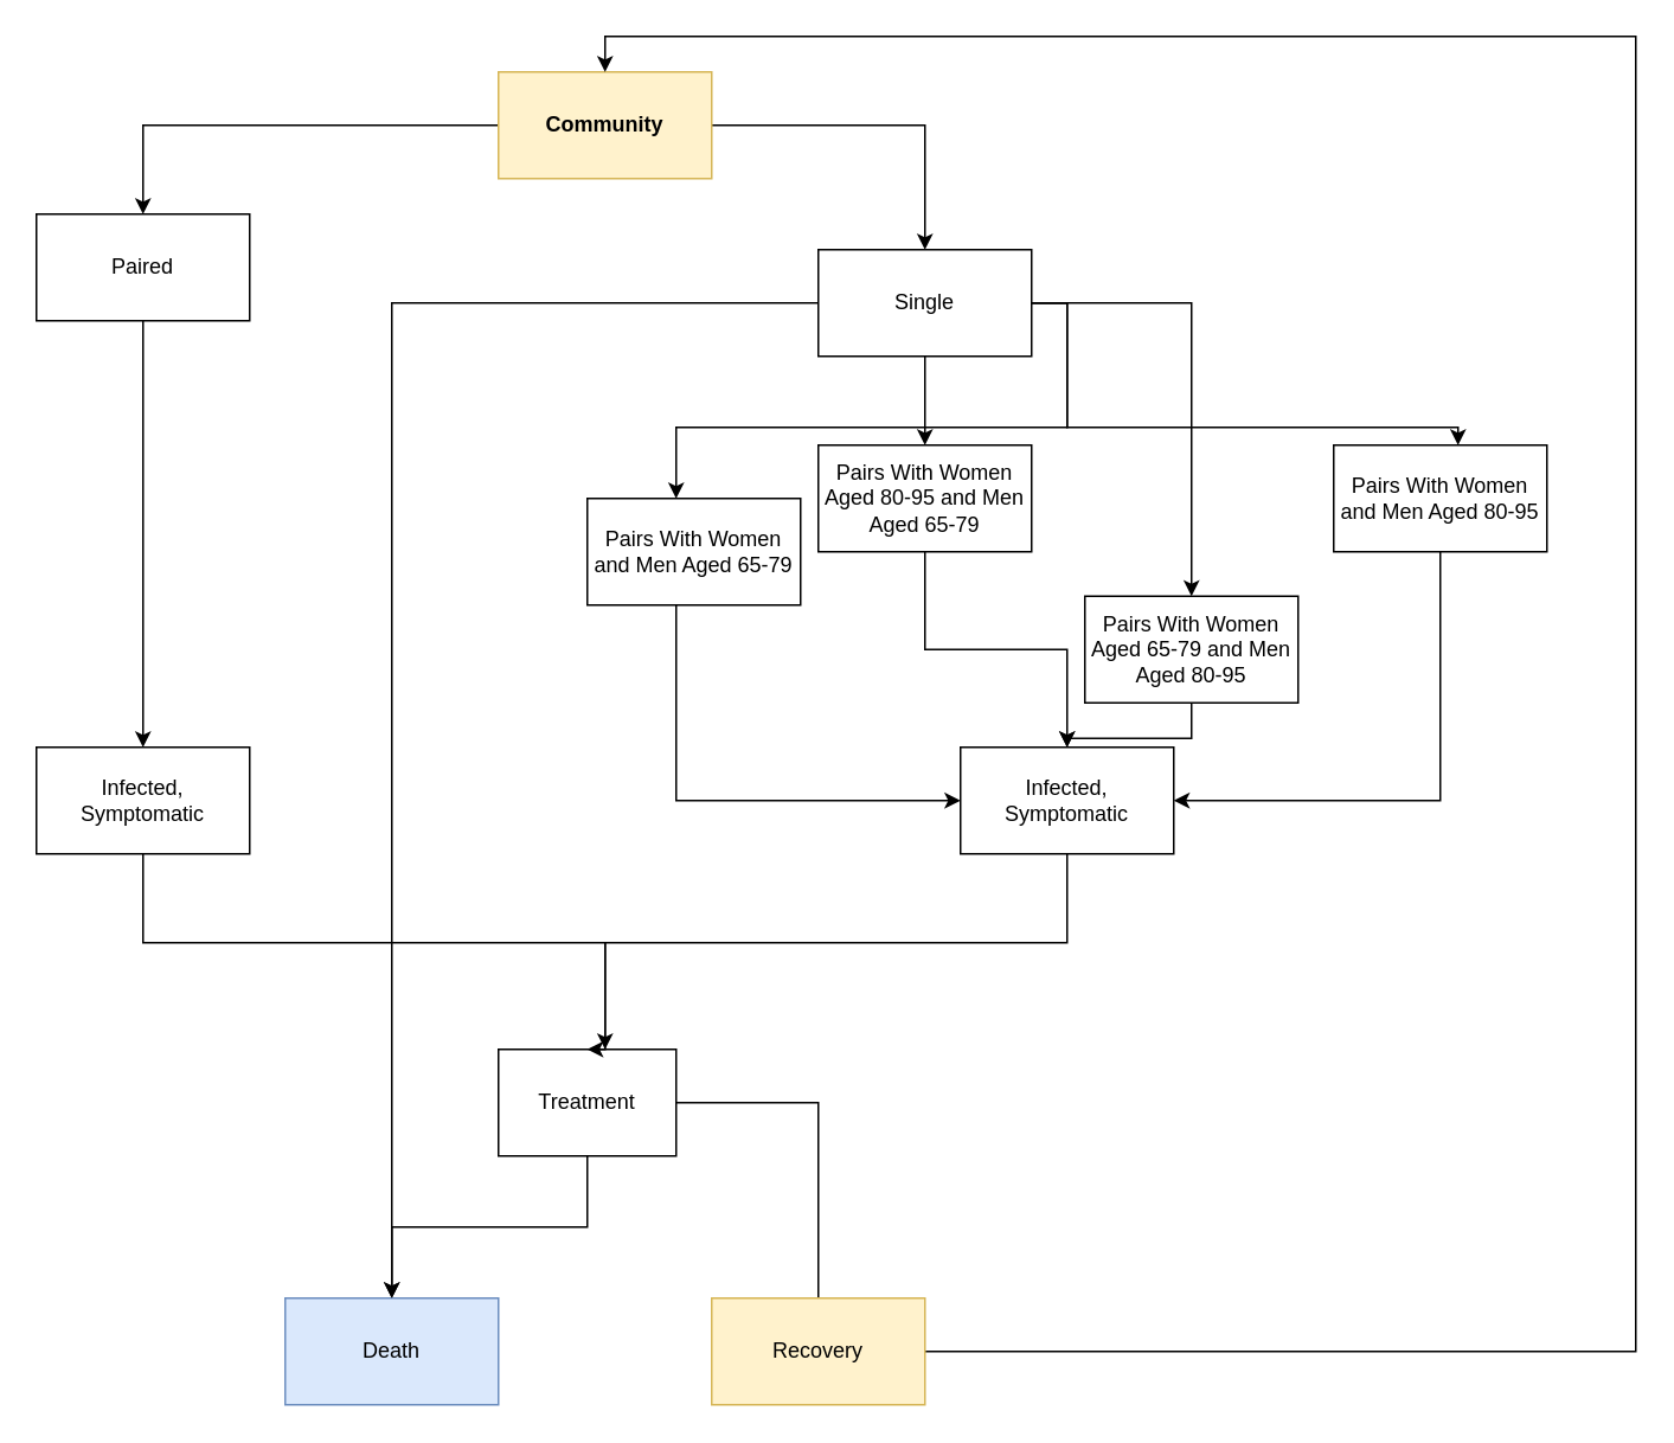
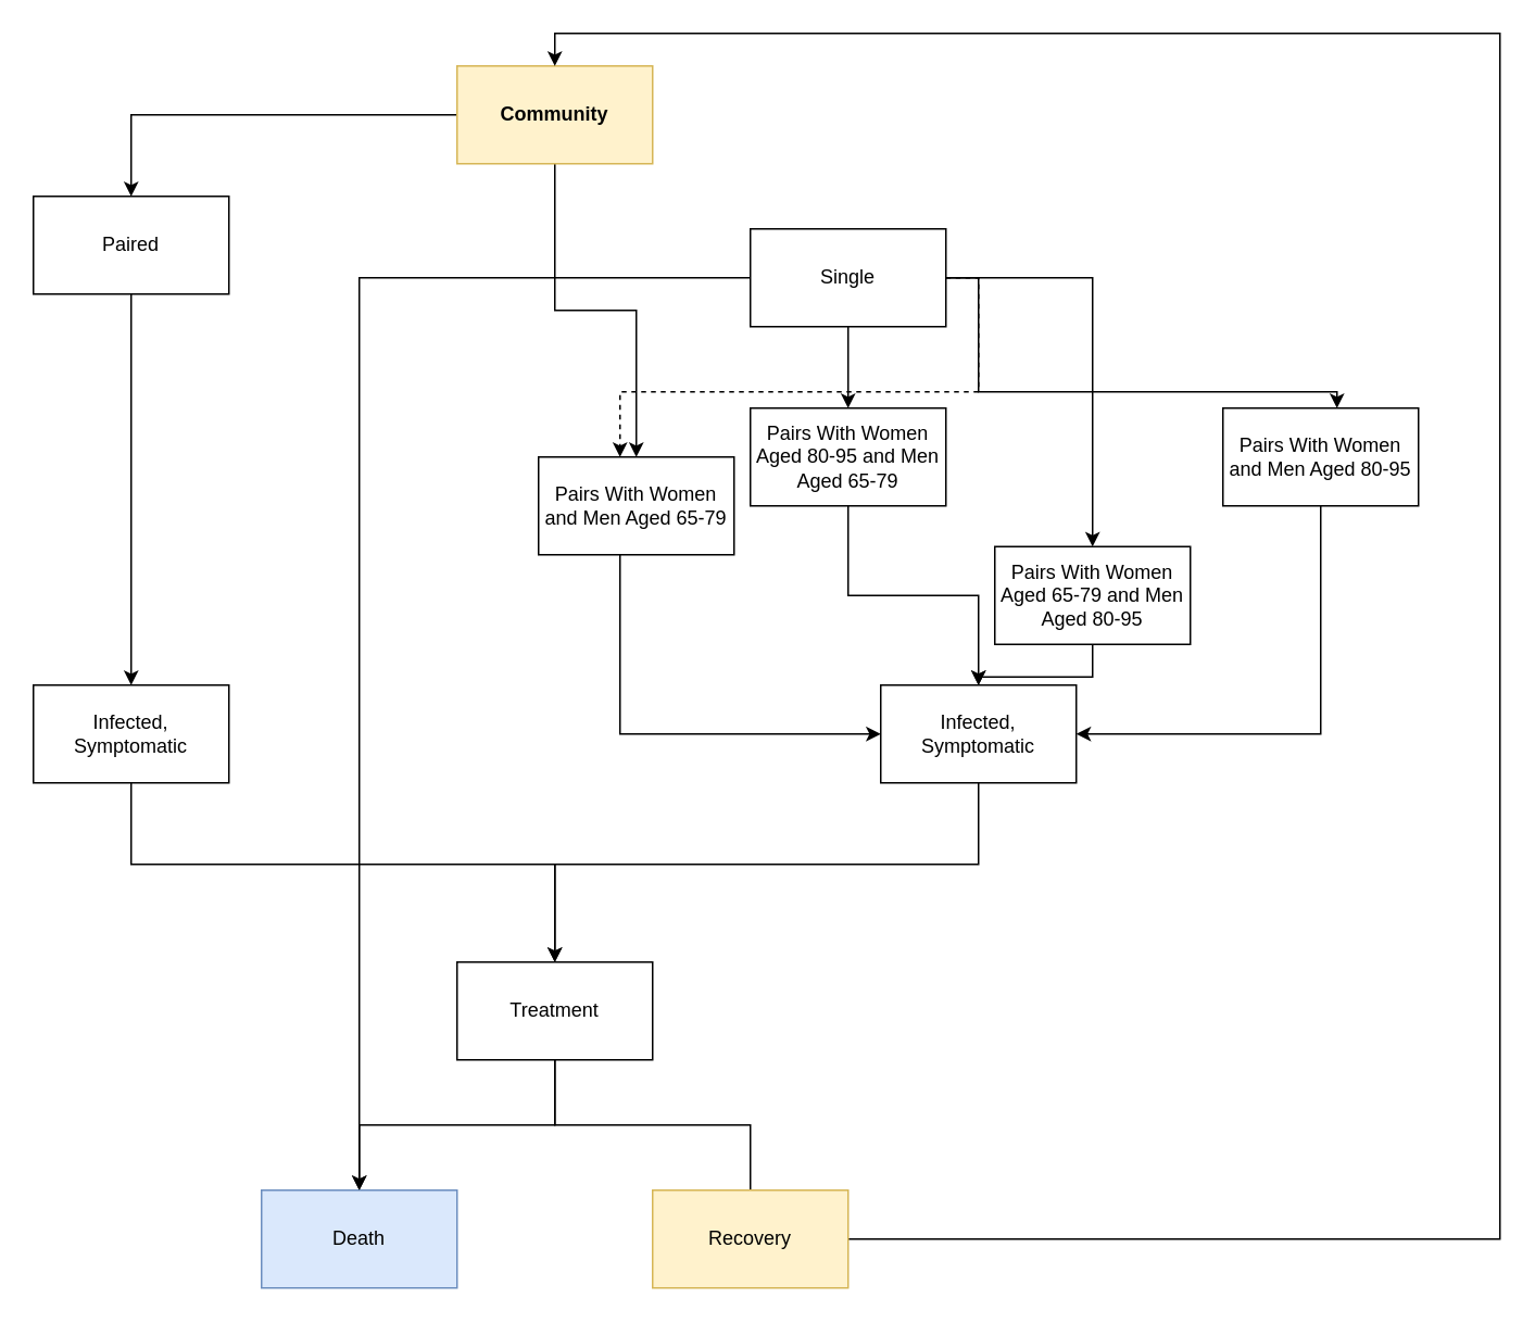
- <mxCell id="2" value="" style="edgeStyle=orthogonalEdgeStyle;rounded=0;orthogonalLoop=1;jettySize=auto;html=1;" edge="1" parent="1" source="4" target="20"><mxGeometry relative="1" as="geometry" /></mxCell>
+ <mxCell id="2" value="" style="edgeStyle=orthogonalEdgeStyle;rounded=0;orthogonalLoop=1;jettySize=auto;html=1;" edge="1" parent="1" source="4" target="28"><mxGeometry relative="1" as="geometry" /></mxCell>
- <mxCell id="15" value="" style="edgeStyle=orthogonalEdgeStyle;rounded=0;orthogonalLoop=1;jettySize=auto;html=1;" edge="1" parent="1" source="20" target="28"><mxGeometry relative="1" as="geometry"><Array as="points"><mxPoint x="600" y="240" /><mxPoint x="380" y="240" /></Array></mxGeometry></mxCell>
+ <mxCell id="15" value="" style="edgeStyle=orthogonalEdgeStyle;rounded=0;orthogonalLoop=1;jettySize=auto;html=1;dashed=1;" edge="1" parent="1" source="20" target="28"><mxGeometry relative="1" as="geometry"><Array as="points"><mxPoint x="600" y="240" /><mxPoint x="380" y="240" /></Array></mxGeometry></mxCell>
- <mxCell id="11" value="Treatment" style="rounded=0;whiteSpace=wrap;html=1;" vertex="1" parent="1"><mxGeometry x="280" y="590" width="100" height="60" as="geometry" /></mxCell>
+ <mxCell id="11" value="Treatment" style="rounded=0;whiteSpace=wrap;html=1;" vertex="1" parent="1"><mxGeometry x="280" y="590" width="120" height="60" as="geometry" /></mxCell>
